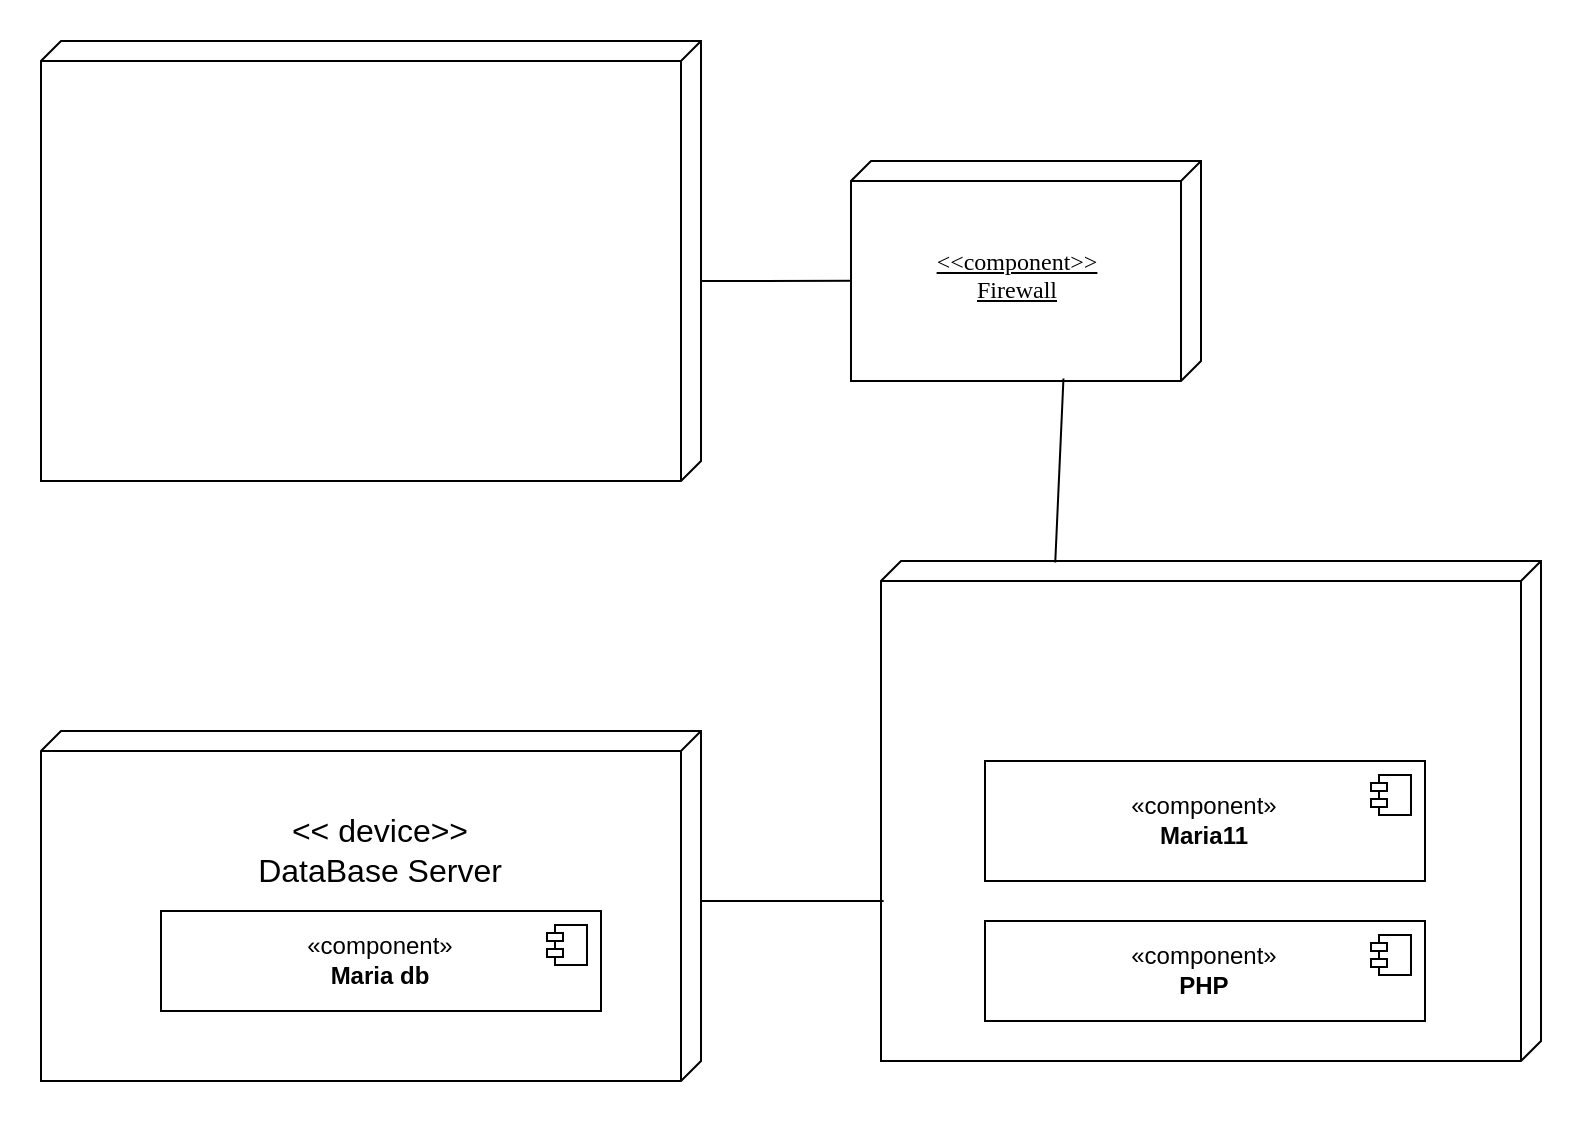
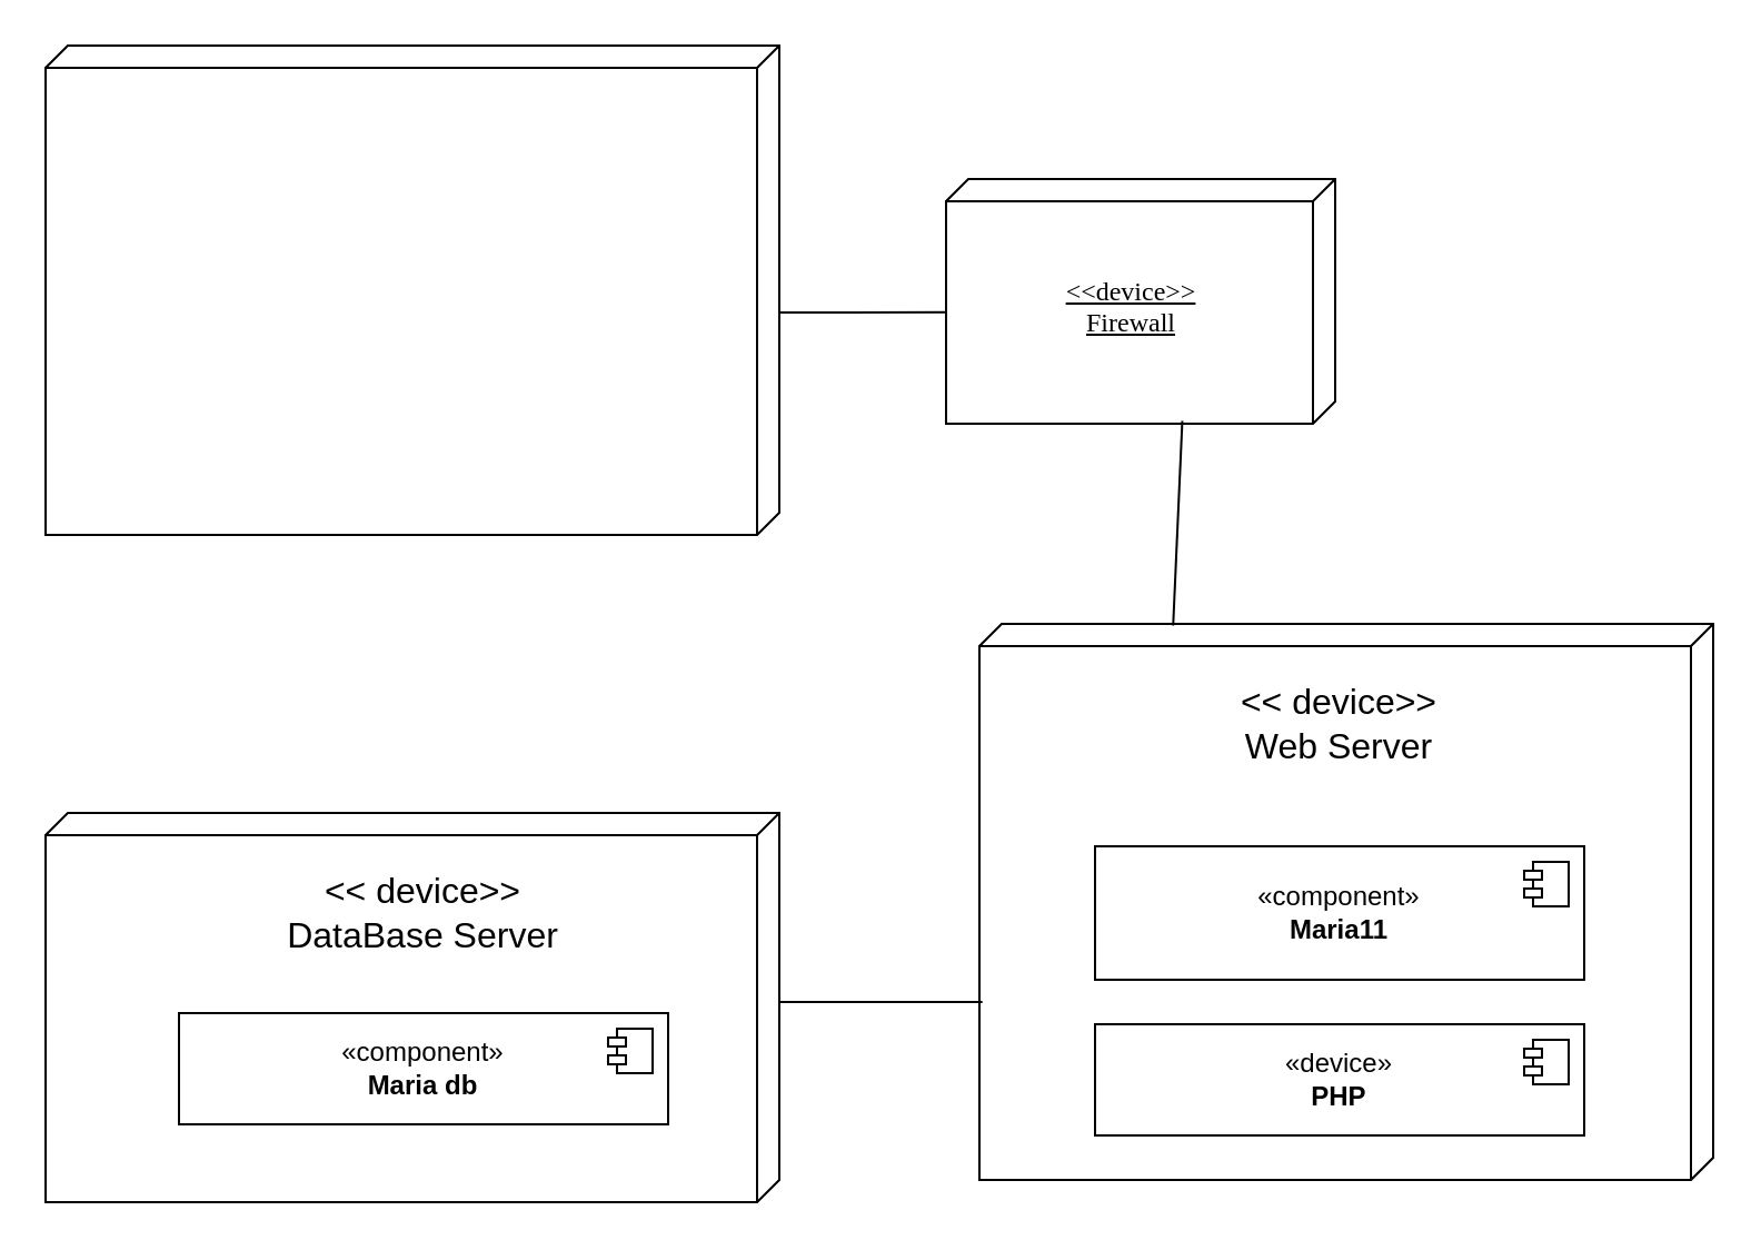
- <mxCell id="12" value="&lt;div&gt;&lt;br&gt;&lt;/div&gt;&lt;div&gt;&lt;br&gt;&lt;/div&gt;&amp;lt;&amp;lt;component&amp;gt;&amp;gt;&lt;div&gt;Firewall&lt;/div&gt;" style="verticalAlign=top;align=center;spacingTop=8;spacingLeft=2;spacingRight=12;shape=cube;size=10;direction=south;fontStyle=4;html=1;rounded=0;shadow=0;comic=0;labelBackgroundColor=none;strokeWidth=1;fontFamily=Verdana;fontSize=12" vertex="1" parent="1"><mxGeometry x="425" y="80" width="175" height="110" as="geometry" /></mxCell>
+ <mxCell id="12" value="&lt;div&gt;&lt;br&gt;&lt;/div&gt;&lt;div&gt;&lt;br&gt;&lt;/div&gt;&amp;lt;&amp;lt;device&amp;gt;&amp;gt;&lt;div&gt;Firewall&lt;/div&gt;" style="verticalAlign=top;align=center;spacingTop=8;spacingLeft=2;spacingRight=12;shape=cube;size=10;direction=south;fontStyle=4;html=1;rounded=0;shadow=0;comic=0;labelBackgroundColor=none;strokeWidth=1;fontFamily=Verdana;fontSize=12" vertex="1" parent="1"><mxGeometry x="425" y="80" width="175" height="110" as="geometry" /></mxCell>
+ <mxCell id="5" value="&amp;lt;&amp;lt; device&amp;gt;&amp;gt;&lt;div&gt;Web Server&lt;/div&gt;" style="text;strokeColor=none;fillColor=none;html=1;align=center;verticalAlign=middle;whiteSpace=wrap;rounded=0;fontSize=16;" vertex="1" parent="1"><mxGeometry x="542" y="310" width="120" height="30" as="geometry" /></mxCell>
- <mxCell id="9" value="&amp;lt;&amp;lt; device&amp;gt;&amp;gt;&lt;div&gt;DataBase Server&lt;/div&gt;" style="text;strokeColor=none;fillColor=none;html=1;align=center;verticalAlign=middle;whiteSpace=wrap;rounded=0;fontSize=16;" vertex="1" parent="1"><mxGeometry x="120" y="410" width="140" height="30" as="geometry" /></mxCell>
+ <mxCell id="9" value="&amp;lt;&amp;lt; device&amp;gt;&amp;gt;&lt;div&gt;DataBase Server&lt;/div&gt;" style="text;strokeColor=none;fillColor=none;html=1;align=center;verticalAlign=middle;whiteSpace=wrap;rounded=0;fontSize=16;" vertex="1" parent="1"><mxGeometry x="120" y="395" width="140" height="30" as="geometry" /></mxCell>
- <mxCell id="15" value="«component»&lt;br&gt;&lt;b&gt;PHP&lt;/b&gt;" style="html=1;dropTarget=0;whiteSpace=wrap;" vertex="1" parent="1"><mxGeometry x="492" y="460" width="220" height="50" as="geometry" /></mxCell>
+ <mxCell id="15" value="«device»&lt;br&gt;&lt;b&gt;PHP&lt;/b&gt;" style="html=1;dropTarget=0;whiteSpace=wrap;" vertex="1" parent="1"><mxGeometry x="492" y="460" width="220" height="50" as="geometry" /></mxCell>
